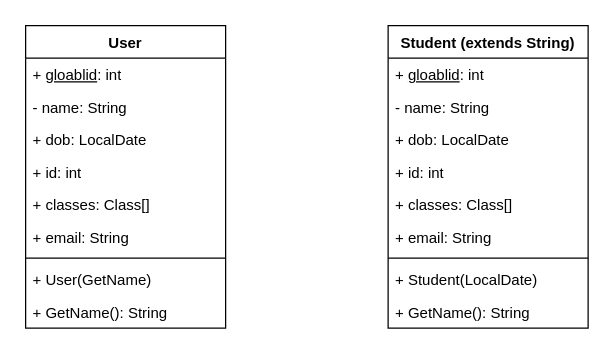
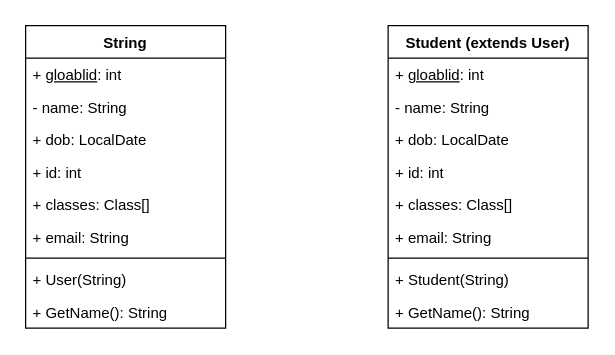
- <mxCell id="2" value="User" style="swimlane;fontStyle=1;align=center;verticalAlign=top;childLayout=stackLayout;horizontal=1;startSize=26;horizontalStack=0;resizeParent=1;resizeParentMax=0;resizeLast=0;collapsible=1;marginBottom=0;whiteSpace=wrap;html=1;" vertex="1" parent="1"><mxGeometry x="20" y="20" width="160" height="242" as="geometry" /></mxCell>
+ <mxCell id="2" value="String" style="swimlane;fontStyle=1;align=center;verticalAlign=top;childLayout=stackLayout;horizontal=1;startSize=26;horizontalStack=0;resizeParent=1;resizeParentMax=0;resizeLast=0;collapsible=1;marginBottom=0;whiteSpace=wrap;html=1;" vertex="1" parent="1"><mxGeometry x="20" y="20" width="160" height="242" as="geometry" /></mxCell>
- <mxCell id="12" value="Student (extends String)" style="swimlane;fontStyle=1;align=center;verticalAlign=top;childLayout=stackLayout;horizontal=1;startSize=26;horizontalStack=0;resizeParent=1;resizeParentMax=0;resizeLast=0;collapsible=1;marginBottom=0;whiteSpace=wrap;html=1;" vertex="1" parent="1"><mxGeometry x="310" y="20" width="160" height="242" as="geometry" /></mxCell>
+ <mxCell id="12" value="Student (extends User)" style="swimlane;fontStyle=1;align=center;verticalAlign=top;childLayout=stackLayout;horizontal=1;startSize=26;horizontalStack=0;resizeParent=1;resizeParentMax=0;resizeLast=0;collapsible=1;marginBottom=0;whiteSpace=wrap;html=1;" vertex="1" parent="1"><mxGeometry x="310" y="20" width="160" height="242" as="geometry" /></mxCell>
- <mxCell id="10" value="+ User(GetName)" style="text;strokeColor=none;fillColor=none;align=left;verticalAlign=top;spacingLeft=4;spacingRight=4;overflow=hidden;rotatable=0;points=[[0,0.5],[1,0.5]];portConstraint=eastwest;whiteSpace=wrap;html=1;" vertex="1" parent="2"><mxGeometry y="190" width="160" height="26" as="geometry" /></mxCell>
+ <mxCell id="10" value="+ User(String)" style="text;strokeColor=none;fillColor=none;align=left;verticalAlign=top;spacingLeft=4;spacingRight=4;overflow=hidden;rotatable=0;points=[[0,0.5],[1,0.5]];portConstraint=eastwest;whiteSpace=wrap;html=1;" vertex="1" parent="2"><mxGeometry y="190" width="160" height="26" as="geometry" /></mxCell>
- <mxCell id="20" value="+ Student(LocalDate)" style="text;strokeColor=none;fillColor=none;align=left;verticalAlign=top;spacingLeft=4;spacingRight=4;overflow=hidden;rotatable=0;points=[[0,0.5],[1,0.5]];portConstraint=eastwest;whiteSpace=wrap;html=1;" vertex="1" parent="12"><mxGeometry y="190" width="160" height="26" as="geometry" /></mxCell>
+ <mxCell id="20" value="+ Student(String)" style="text;strokeColor=none;fillColor=none;align=left;verticalAlign=top;spacingLeft=4;spacingRight=4;overflow=hidden;rotatable=0;points=[[0,0.5],[1,0.5]];portConstraint=eastwest;whiteSpace=wrap;html=1;" vertex="1" parent="12"><mxGeometry y="190" width="160" height="26" as="geometry" /></mxCell>
